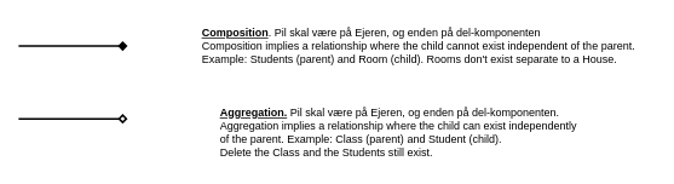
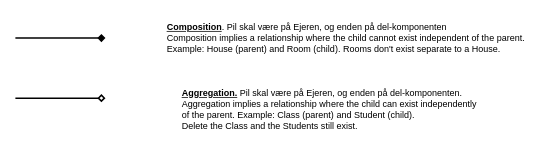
- <mxCell id="3" value="&lt;div style=&quot;&quot;&gt;&lt;span style=&quot;background-color: initial;&quot;&gt;&lt;b&gt;&lt;u&gt;Composition&lt;/u&gt;&lt;/b&gt;. Pil skal være på Ejeren, og enden på del-komponenten&lt;br&gt;Composition implies a relationship where the child cannot exist independent of the parent.&amp;nbsp;&lt;/span&gt;&lt;/div&gt;&lt;div style=&quot;&quot;&gt;&lt;span style=&quot;background-color: initial;&quot;&gt;Example: Students (parent) and Room (child). Rooms don't exist separate to a House.&lt;br&gt;&lt;/span&gt;&lt;/div&gt;" style="text;html=1;align=left;verticalAlign=middle;resizable=0;points=[];autosize=1;strokeColor=none;fillColor=none;" vertex="1" parent="1"><mxGeometry x="220" y="20" width="500" height="60" as="geometry" /></mxCell>
+ <mxCell id="3" value="&lt;div style=&quot;&quot;&gt;&lt;span style=&quot;background-color: initial;&quot;&gt;&lt;b&gt;&lt;u&gt;Composition&lt;/u&gt;&lt;/b&gt;. Pil skal være på Ejeren, og enden på del-komponenten&lt;br&gt;Composition implies a relationship where the child cannot exist independent of the parent.&amp;nbsp;&lt;/span&gt;&lt;/div&gt;&lt;div style=&quot;&quot;&gt;&lt;span style=&quot;background-color: initial;&quot;&gt;Example: House (parent) and Room (child). Rooms don't exist separate to a House.&lt;br&gt;&lt;/span&gt;&lt;/div&gt;" style="text;html=1;align=left;verticalAlign=middle;resizable=0;points=[];autosize=1;strokeColor=none;fillColor=none;" vertex="1" parent="1"><mxGeometry x="220" y="20" width="500" height="60" as="geometry" /></mxCell>
